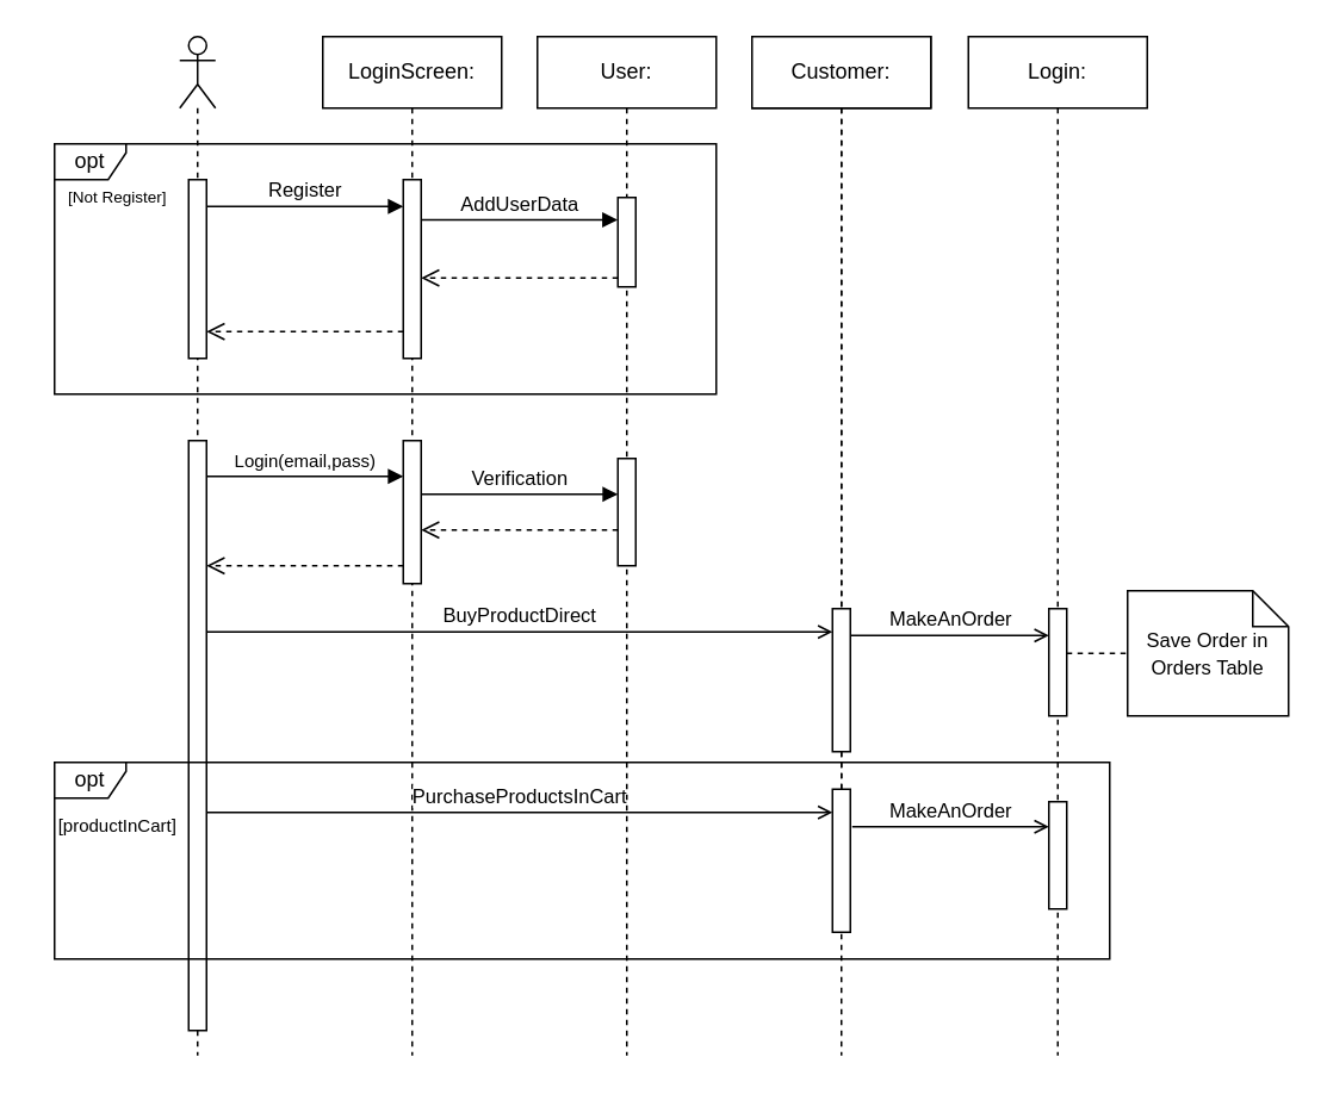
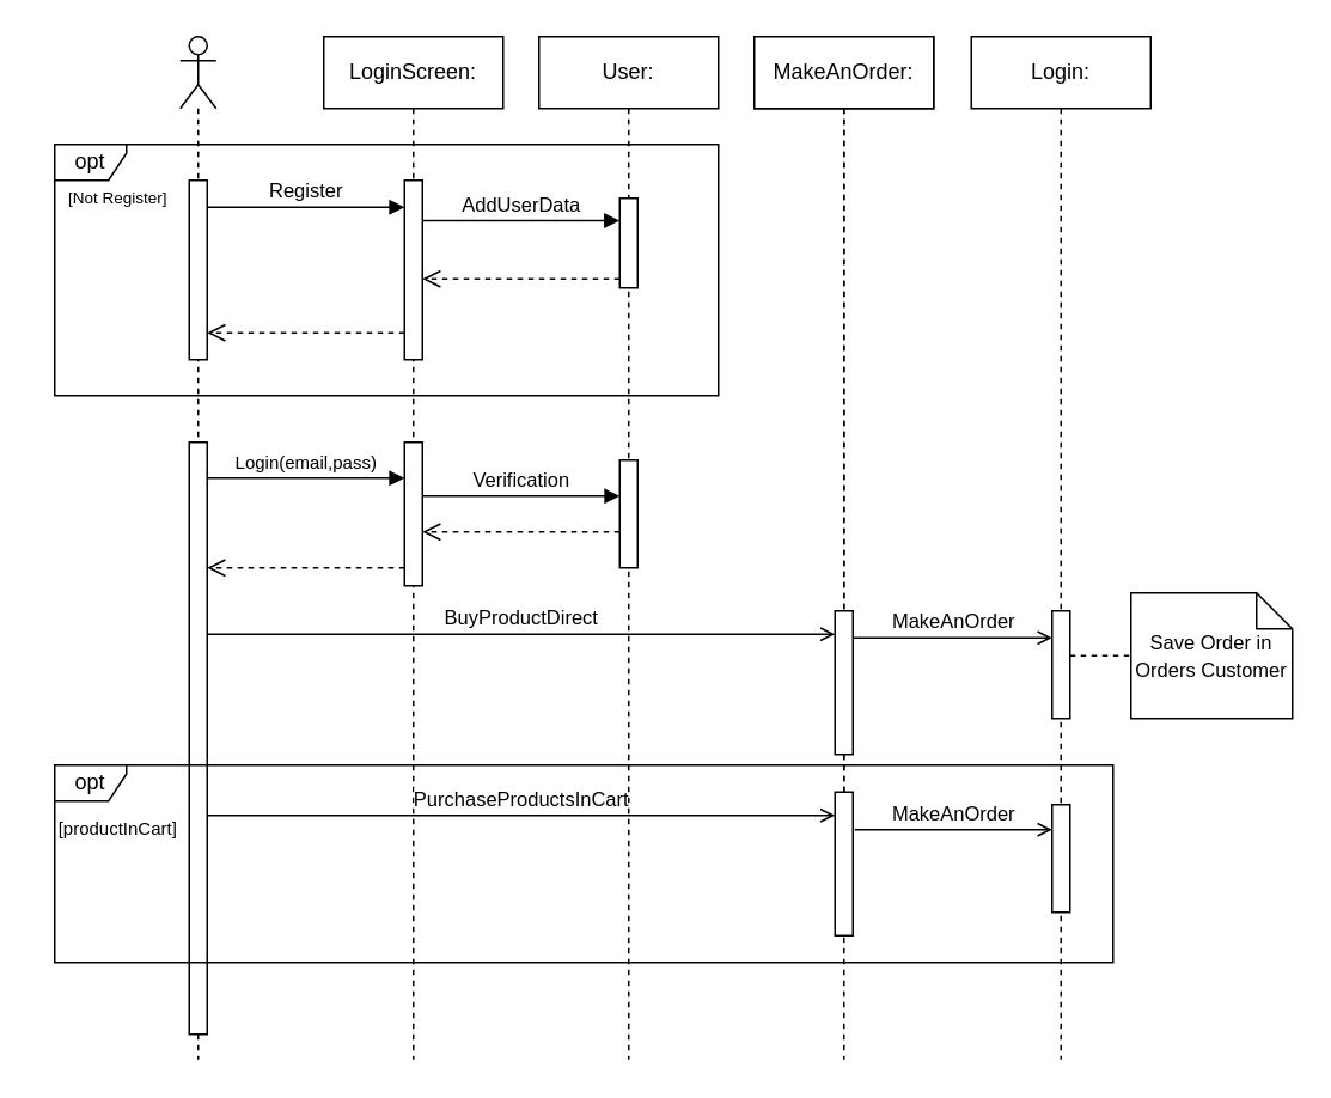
- <mxCell id="13" value="Customer:" style="shape=umlLifeline;perimeter=lifelinePerimeter;whiteSpace=wrap;html=1;container=1;dropTarget=0;collapsible=0;recursiveResize=0;outlineConnect=0;portConstraint=eastwest;newEdgeStyle={&quot;curved&quot;:0,&quot;rounded&quot;:0};" parent="1" vertex="1"><mxGeometry x="420" y="20" width="100" height="570" as="geometry" /></mxCell>
+ <mxCell id="13" value="MakeAnOrder:" style="shape=umlLifeline;perimeter=lifelinePerimeter;whiteSpace=wrap;html=1;container=1;dropTarget=0;collapsible=0;recursiveResize=0;outlineConnect=0;portConstraint=eastwest;newEdgeStyle={&quot;curved&quot;:0,&quot;rounded&quot;:0};" parent="1" vertex="1"><mxGeometry x="420" y="20" width="100" height="570" as="geometry" /></mxCell>
- <mxCell id="35" value="&lt;font style=&quot;font-size: 11px;&quot;&gt;Save Order in Orders Table&lt;/font&gt;" style="shape=note;size=20;whiteSpace=wrap;html=1;" vertex="1" parent="1"><mxGeometry x="630" y="330" width="90" height="70" as="geometry" /></mxCell>
+ <mxCell id="35" value="&lt;font style=&quot;font-size: 11px;&quot;&gt;Save Order in Orders Customer&lt;/font&gt;" style="shape=note;size=20;whiteSpace=wrap;html=1;" vertex="1" parent="1"><mxGeometry x="630" y="330" width="90" height="70" as="geometry" /></mxCell>
